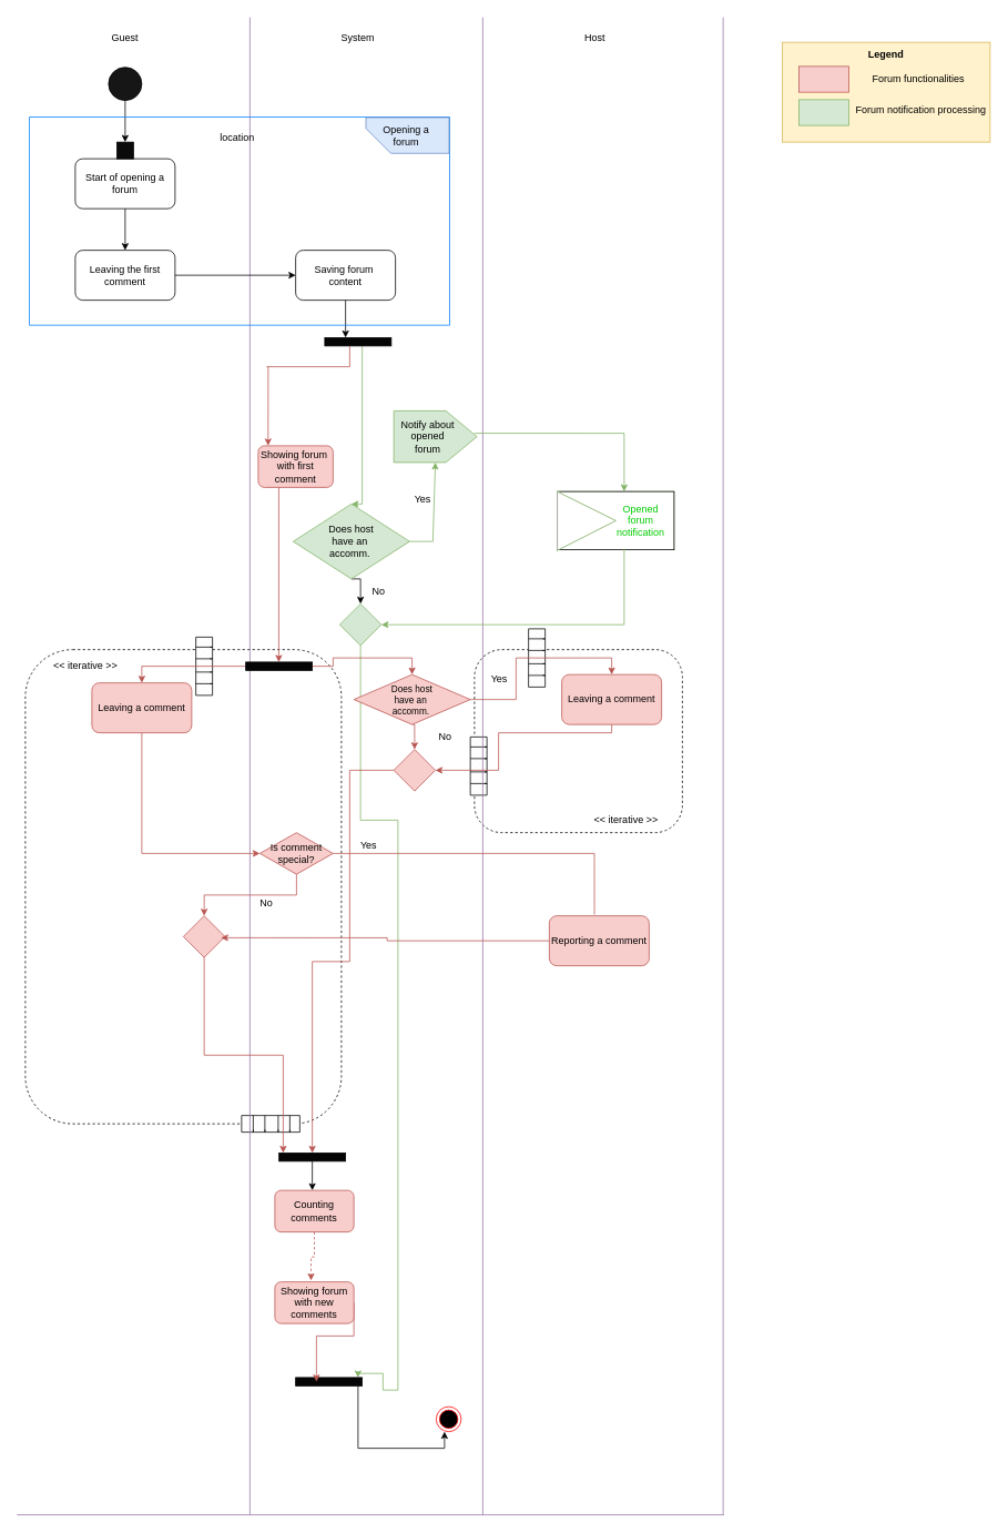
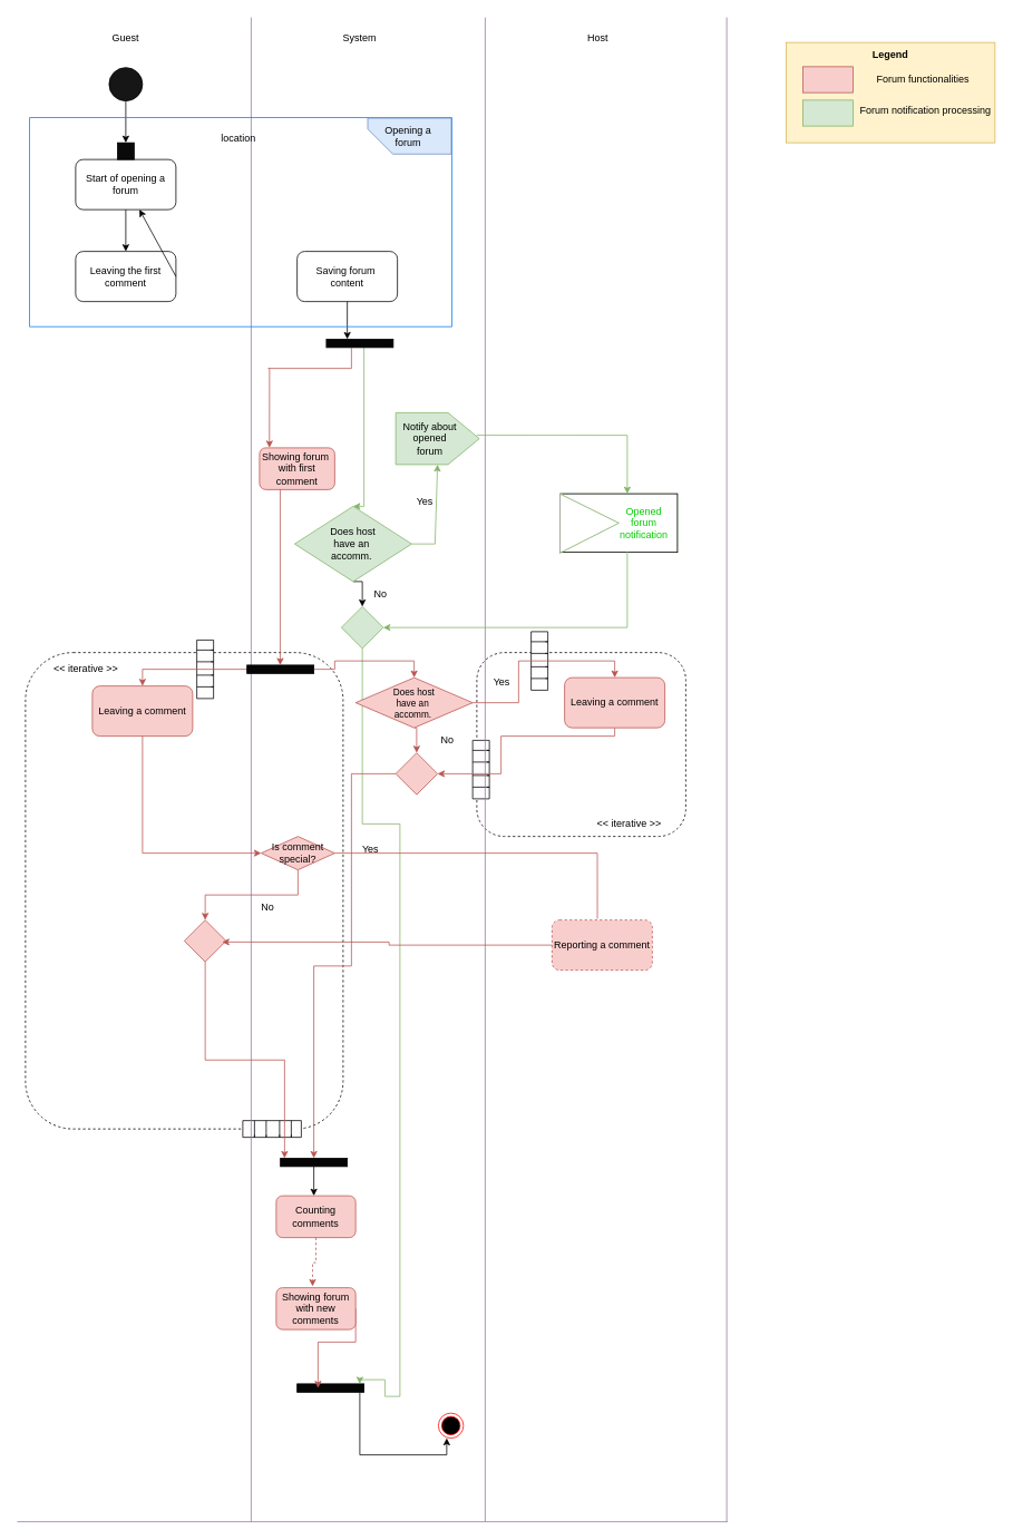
- <mxCell id="70" value="" style="endArrow=classic;html=1;rounded=0;exitX=1;exitY=0.5;exitDx=0;exitDy=0;entryX=0;entryY=0.5;entryDx=0;entryDy=0;" parent="1" source="55" target="68" edge="1"><mxGeometry width="50" height="50" relative="1" as="geometry"><mxPoint x="420" y="270" as="sourcePoint" /><mxPoint x="470" y="220" as="targetPoint" /></mxGeometry></mxCell>
+ <mxCell id="70" value="" style="endArrow=classic;html=1;rounded=0;exitX=1;exitY=0.5;exitDx=0;exitDy=0;" parent="1" source="55" target="36" edge="1"><mxGeometry width="50" height="50" relative="1" as="geometry"><mxPoint x="420" y="270" as="sourcePoint" /><mxPoint x="470" y="220" as="targetPoint" /></mxGeometry></mxCell>
- <mxCell id="93" value="Is comment&lt;div&gt;special?&lt;/div&gt;" style="rhombus;whiteSpace=wrap;html=1;fillColor=#f8cecc;strokeColor=#b85450;" parent="1" vertex="1"><mxGeometry x="312" y="1000" width="88" height="50" as="geometry" /></mxCell>
+ <mxCell id="93" value="Is comment&lt;div&gt;special?&lt;/div&gt;" style="rhombus;whiteSpace=wrap;html=1;fillColor=#f8cecc;strokeColor=#b85450;" parent="1" vertex="1"><mxGeometry x="312" y="1000" width="88" height="40" as="geometry" /></mxCell>
- <mxCell id="95" value="Reporting a comment" style="rounded=1;whiteSpace=wrap;html=1;fillColor=#f8cecc;strokeColor=#b85450;" parent="1" vertex="1"><mxGeometry x="660" y="1100" width="120" height="60" as="geometry" /></mxCell>
+ <mxCell id="95" value="Reporting a comment" style="rounded=1;whiteSpace=wrap;html=1;fillColor=#f8cecc;strokeColor=#b85450;dashed=1;" parent="1" vertex="1"><mxGeometry x="660" y="1100" width="120" height="60" as="geometry" /></mxCell>
